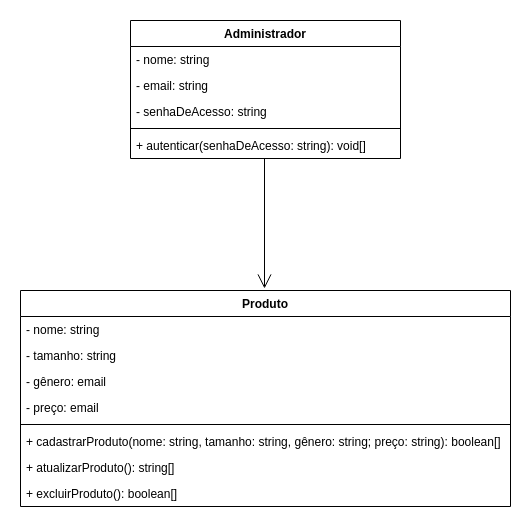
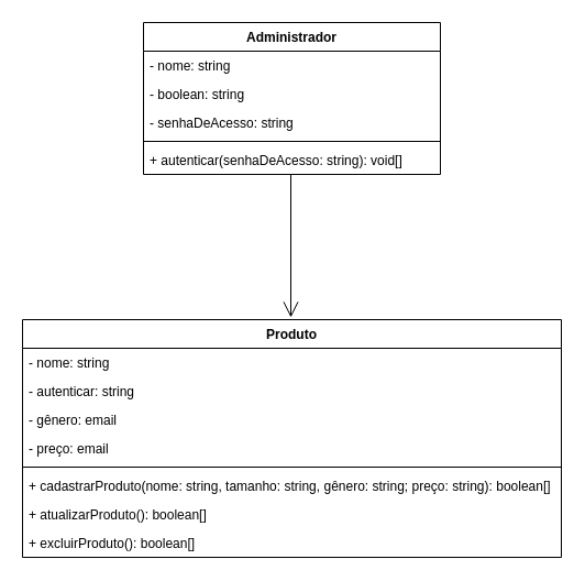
- <mxCell id="4" value="- email: string" style="text;strokeColor=none;fillColor=none;align=left;verticalAlign=top;spacingLeft=4;spacingRight=4;overflow=hidden;rotatable=0;points=[[0,0.5],[1,0.5]];portConstraint=eastwest;whiteSpace=wrap;html=1;" vertex="1" parent="2"><mxGeometry y="52" width="270" height="26" as="geometry" /></mxCell>
+ <mxCell id="4" value="- boolean: string" style="text;strokeColor=none;fillColor=none;align=left;verticalAlign=top;spacingLeft=4;spacingRight=4;overflow=hidden;rotatable=0;points=[[0,0.5],[1,0.5]];portConstraint=eastwest;whiteSpace=wrap;html=1;" vertex="1" parent="2"><mxGeometry y="52" width="270" height="26" as="geometry" /></mxCell>
- <mxCell id="11" value="- tamanho: string" style="text;strokeColor=none;fillColor=none;align=left;verticalAlign=top;spacingLeft=4;spacingRight=4;overflow=hidden;rotatable=0;points=[[0,0.5],[1,0.5]];portConstraint=eastwest;whiteSpace=wrap;html=1;" vertex="1" parent="9"><mxGeometry y="52" width="490" height="26" as="geometry" /></mxCell>
+ <mxCell id="11" value="- autenticar: string" style="text;strokeColor=none;fillColor=none;align=left;verticalAlign=top;spacingLeft=4;spacingRight=4;overflow=hidden;rotatable=0;points=[[0,0.5],[1,0.5]];portConstraint=eastwest;whiteSpace=wrap;html=1;" vertex="1" parent="9"><mxGeometry y="52" width="490" height="26" as="geometry" /></mxCell>
- <mxCell id="16" value="+ atualizarProduto(): string[]" style="text;strokeColor=none;fillColor=none;align=left;verticalAlign=top;spacingLeft=4;spacingRight=4;overflow=hidden;rotatable=0;points=[[0,0.5],[1,0.5]];portConstraint=eastwest;whiteSpace=wrap;html=1;" vertex="1" parent="9"><mxGeometry y="164" width="490" height="26" as="geometry" /></mxCell>
+ <mxCell id="16" value="+ atualizarProduto(): boolean[]" style="text;strokeColor=none;fillColor=none;align=left;verticalAlign=top;spacingLeft=4;spacingRight=4;overflow=hidden;rotatable=0;points=[[0,0.5],[1,0.5]];portConstraint=eastwest;whiteSpace=wrap;html=1;" vertex="1" parent="9"><mxGeometry y="164" width="490" height="26" as="geometry" /></mxCell>
